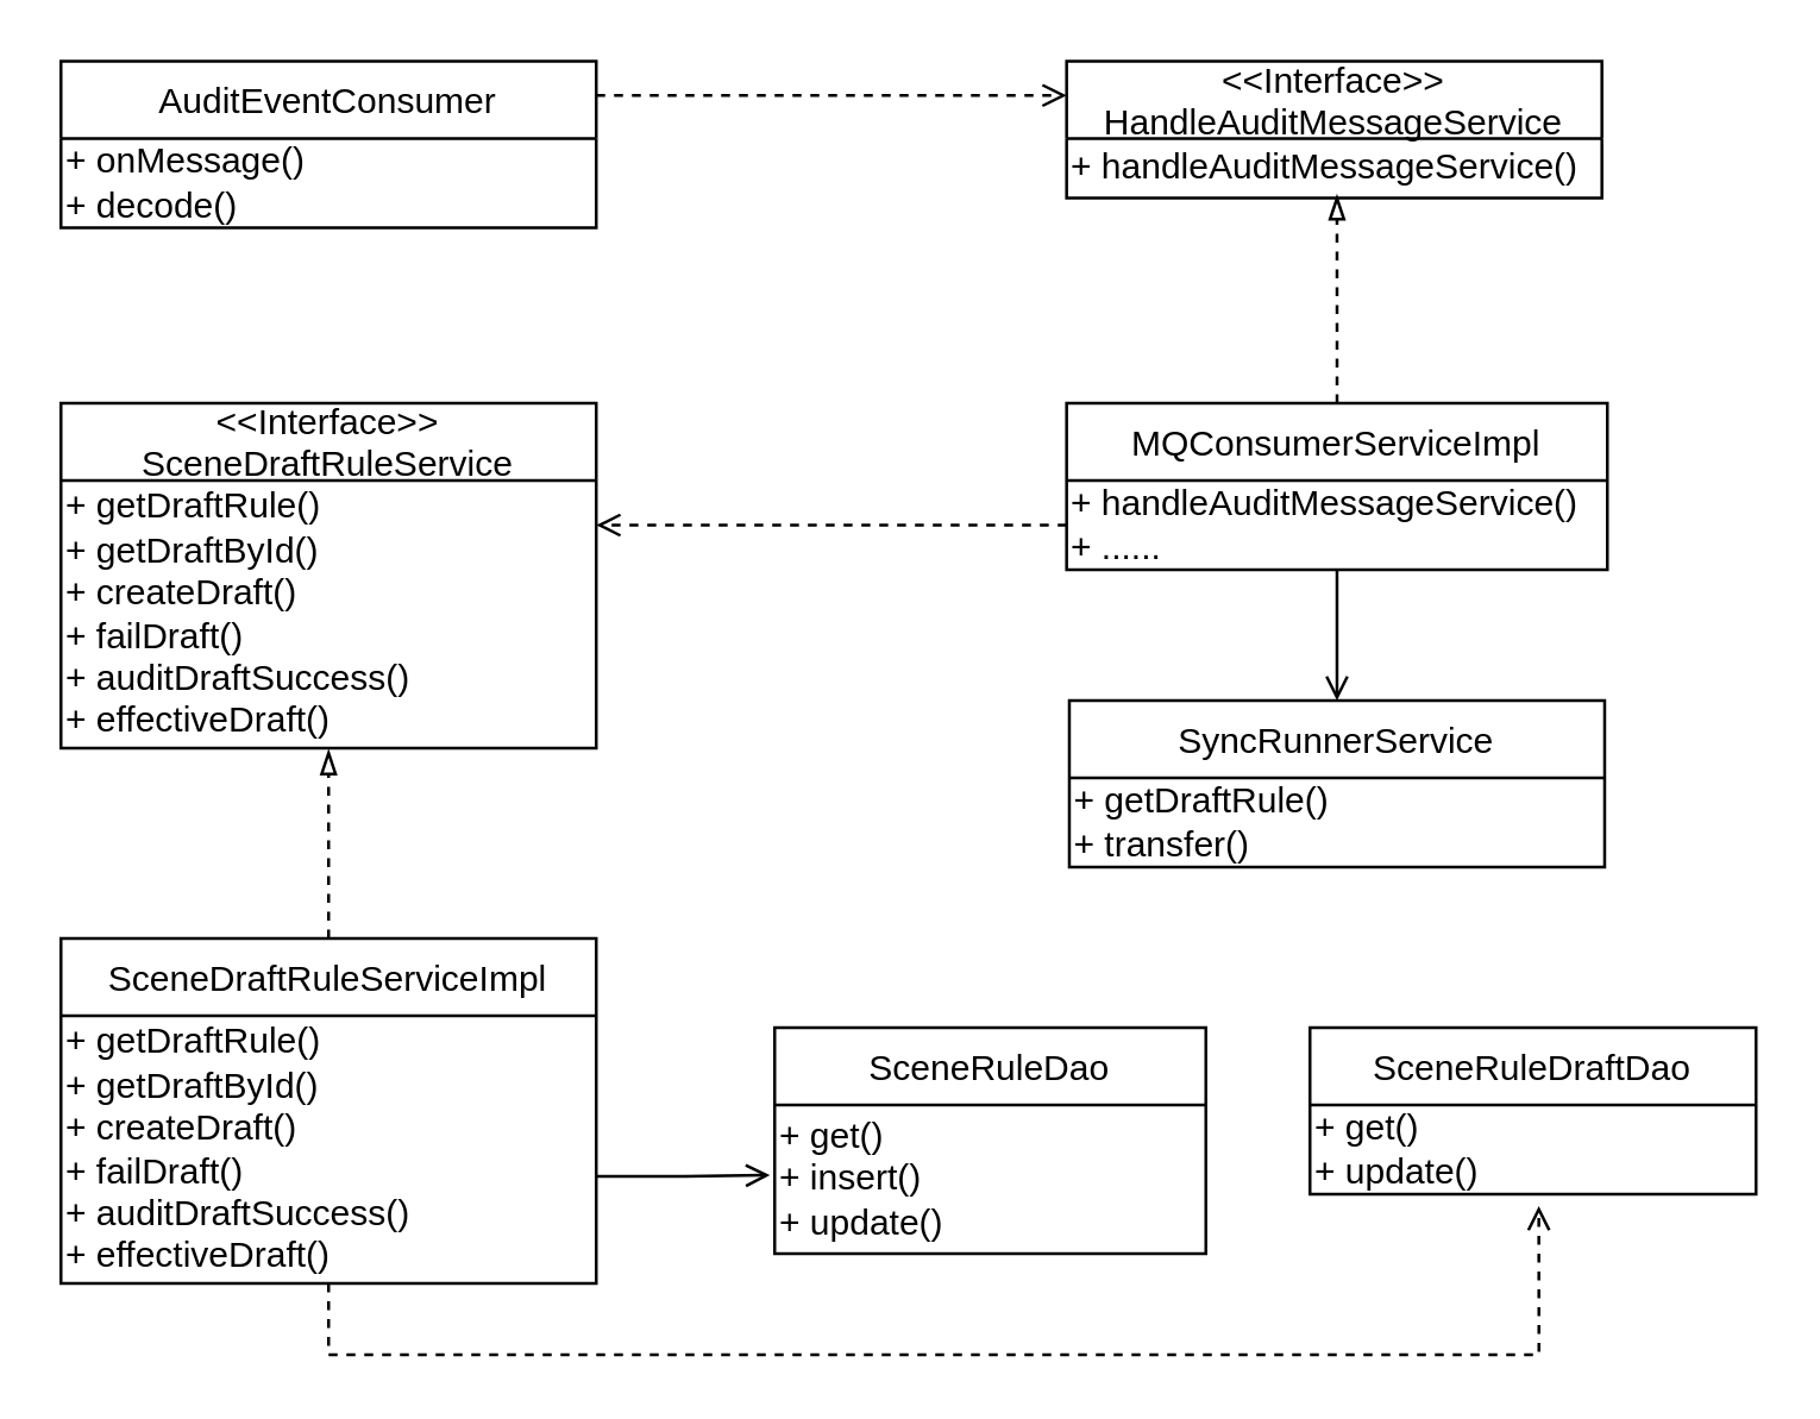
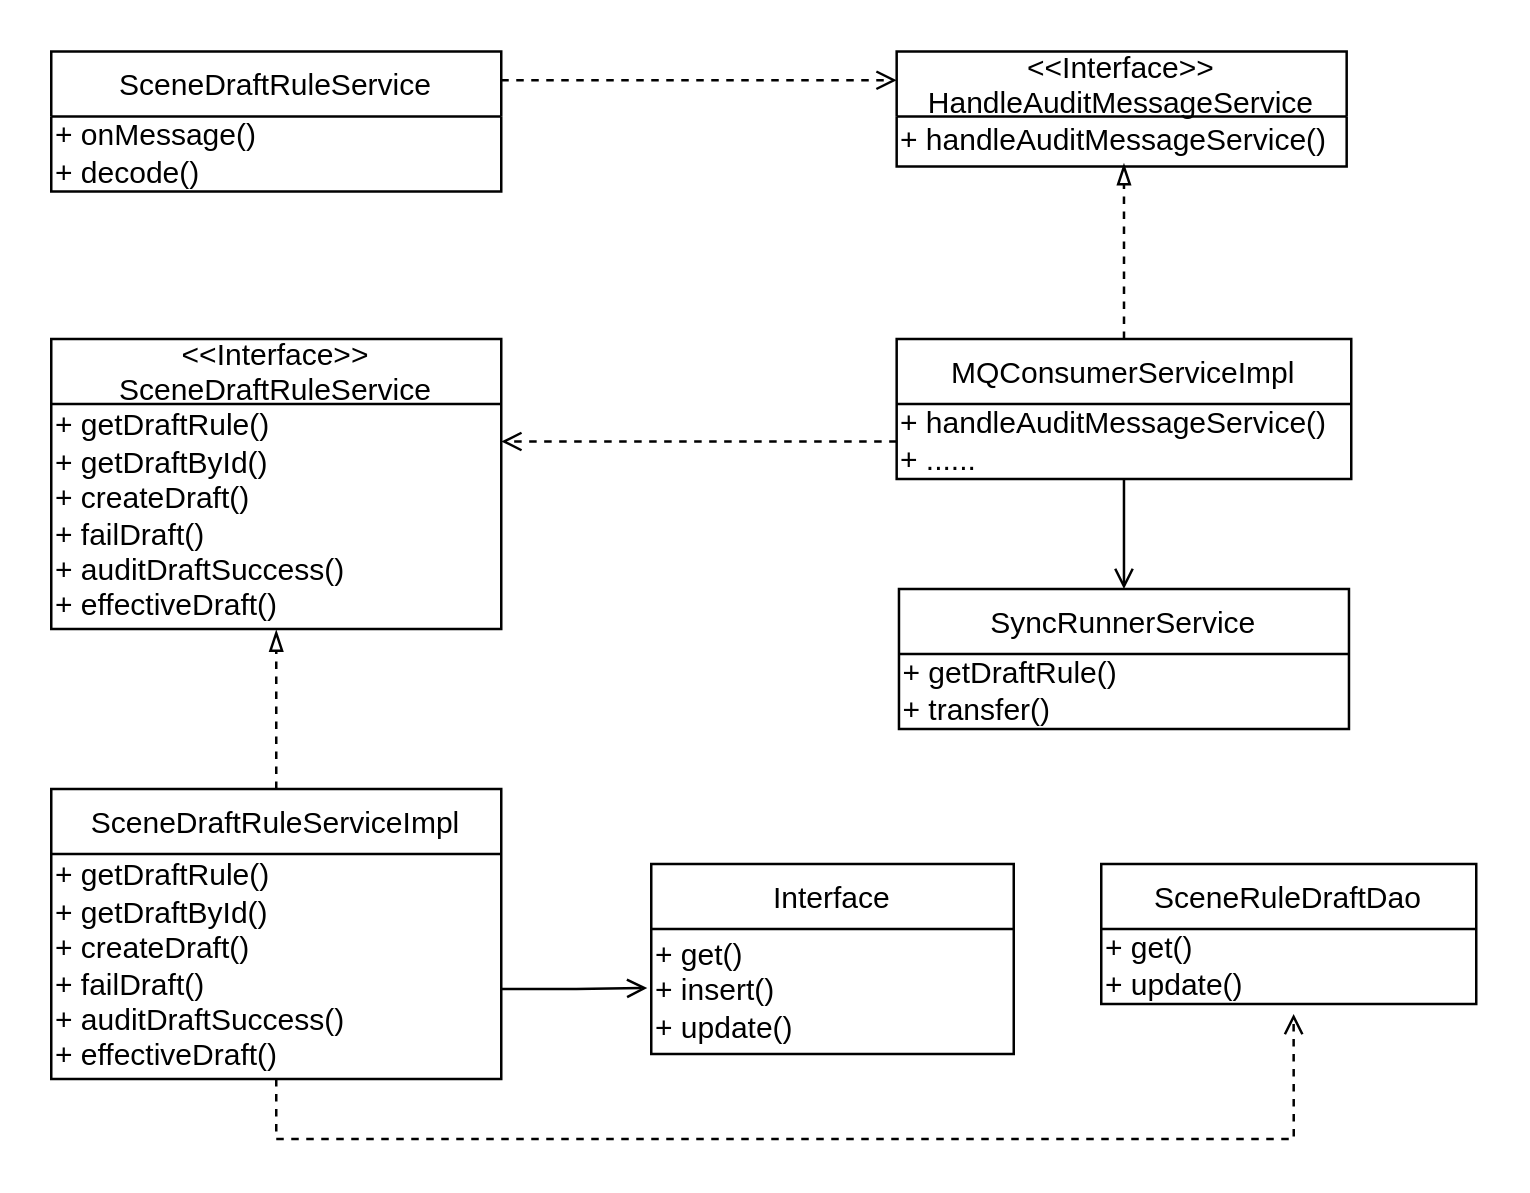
- <mxCell id="5" value="AuditEventConsumer" style="swimlane;fontStyle=0;childLayout=stackLayout;horizontal=1;startSize=26;fillColor=none;horizontalStack=0;resizeParent=1;resizeParentMax=0;resizeLast=0;collapsible=1;marginBottom=0;" vertex="1" parent="1"><mxGeometry x="20" y="20" width="180" height="56" as="geometry" /></mxCell>
+ <mxCell id="5" value="SceneDraftRuleService" style="swimlane;fontStyle=0;childLayout=stackLayout;horizontal=1;startSize=26;fillColor=none;horizontalStack=0;resizeParent=1;resizeParentMax=0;resizeLast=0;collapsible=1;marginBottom=0;" vertex="1" parent="1"><mxGeometry x="20" y="20" width="180" height="56" as="geometry" /></mxCell>
- <mxCell id="18" value="SceneRuleDao" style="swimlane;fontStyle=0;childLayout=stackLayout;horizontal=1;startSize=26;fillColor=none;horizontalStack=0;resizeParent=1;resizeParentMax=0;resizeLast=0;collapsible=1;marginBottom=0;" vertex="1" parent="1"><mxGeometry x="260" y="345" width="145" height="76" as="geometry" /></mxCell>
+ <mxCell id="18" value="Interface" style="swimlane;fontStyle=0;childLayout=stackLayout;horizontal=1;startSize=26;fillColor=none;horizontalStack=0;resizeParent=1;resizeParentMax=0;resizeLast=0;collapsible=1;marginBottom=0;" vertex="1" parent="1"><mxGeometry x="260" y="345" width="145" height="76" as="geometry" /></mxCell>
